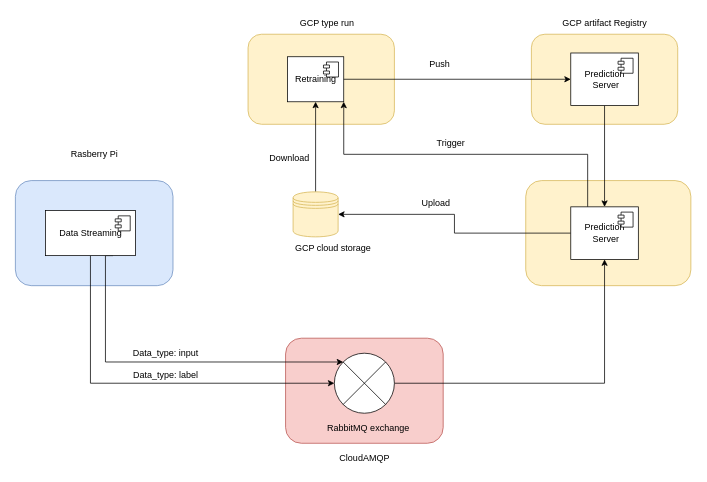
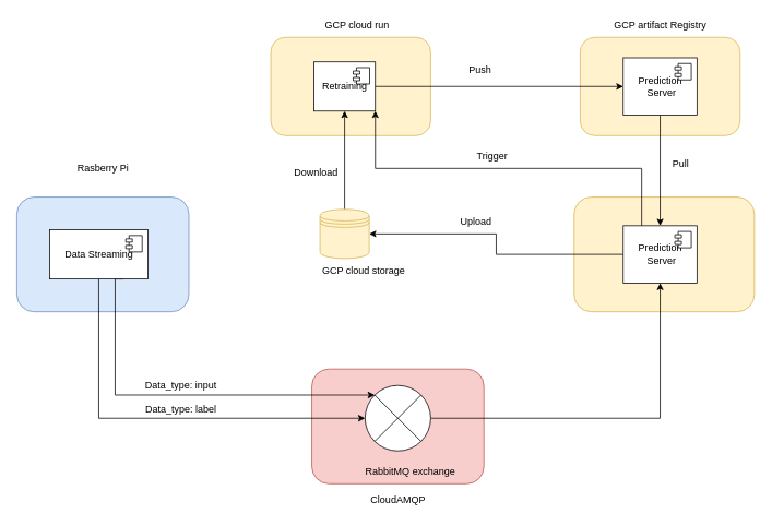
- <mxCell id="23" value="GCP type run" style="text;html=1;align=center;verticalAlign=middle;resizable=0;points=[];autosize=1;strokeColor=none;fillColor=none;" vertex="1" parent="1"><mxGeometry x="390" y="20" width="90" height="20" as="geometry" /></mxCell>
+ <mxCell id="23" value="GCP cloud run" style="text;html=1;align=center;verticalAlign=middle;resizable=0;points=[];autosize=1;strokeColor=none;fillColor=none;" vertex="1" parent="1"><mxGeometry x="390" y="20" width="90" height="20" as="geometry" /></mxCell>
+ <mxCell id="30" value="Pull" style="text;html=1;align=center;verticalAlign=middle;resizable=0;points=[];autosize=1;strokeColor=none;fillColor=none;" vertex="1" parent="1"><mxGeometry x="810" y="190" width="40" height="20" as="geometry" /></mxCell>
- <mxCell id="7" value="RabbitMQ exchange" style="text;html=1;align=center;verticalAlign=middle;resizable=0;points=[];autosize=1;strokeColor=none;fillColor=none;" vertex="1" parent="1"><mxGeometry x="430" y="560" width="120" height="20" as="geometry" /></mxCell>
+ <mxCell id="7" value="RabbitMQ exchange" style="text;html=1;align=center;verticalAlign=middle;resizable=0;points=[];autosize=1;strokeColor=none;fillColor=none;" vertex="1" parent="1"><mxGeometry x="440" y="565" width="120" height="20" as="geometry" /></mxCell>
